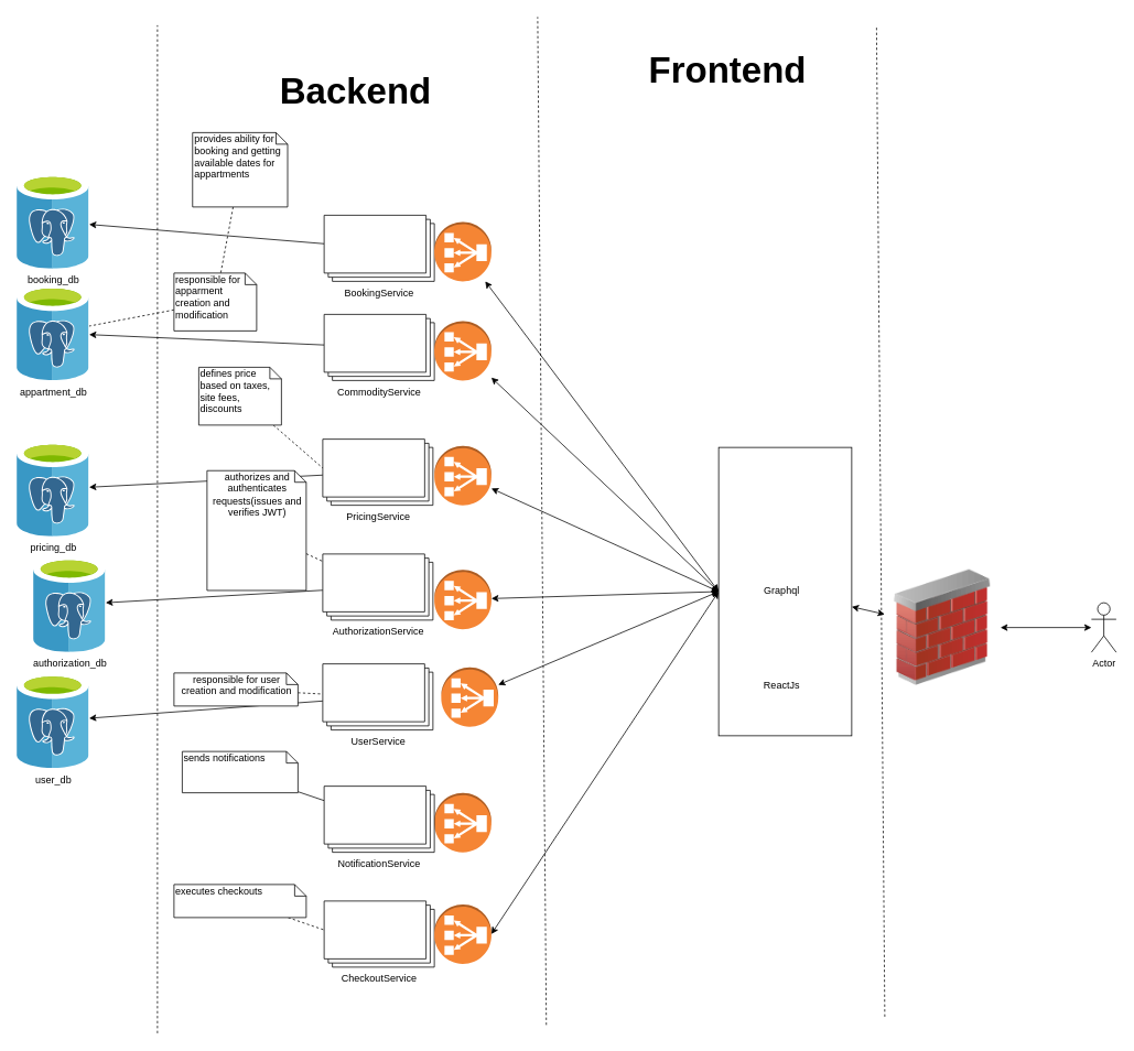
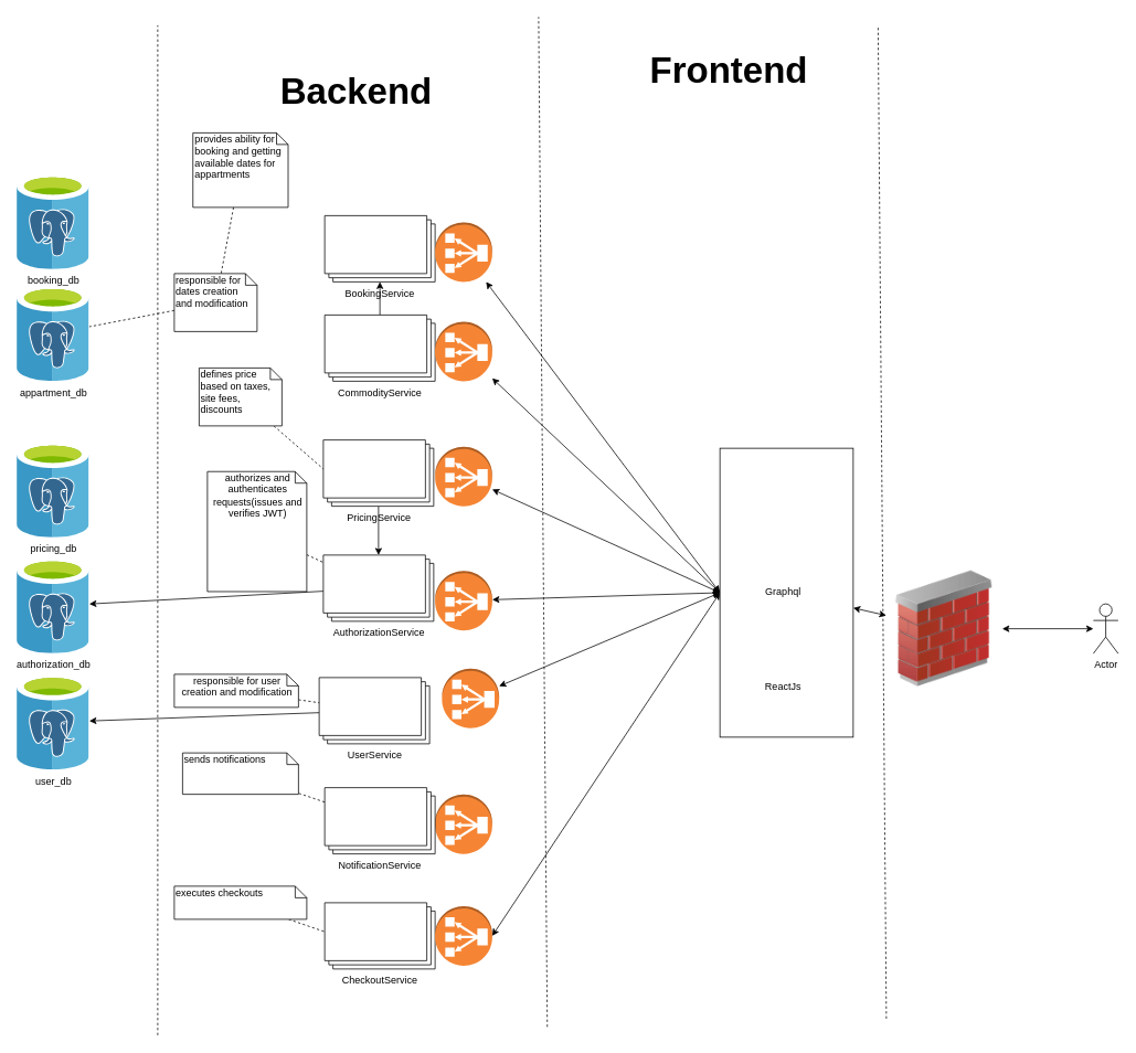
- <mxCell id="42" style="edgeStyle=none;rounded=0;orthogonalLoop=1;jettySize=auto;html=1;startArrow=none;startFill=0;endArrow=classic;endFill=1;" parent="1" source="43" target="53" edge="1"><mxGeometry relative="1" as="geometry" /></mxCell>
- <mxCell id="49" value="&lt;span style=&quot;text-align: center&quot;&gt;responsible for apparment creation and modification&lt;/span&gt;" style="shape=note;whiteSpace=wrap;html=1;size=14;verticalAlign=top;align=left;spacingTop=-6;" parent="1" vertex="1"><mxGeometry x="210" y="330" width="100" height="70" as="geometry" /></mxCell>
+ <mxCell id="49" value="&lt;span style=&quot;text-align: center&quot;&gt;responsible for dates creation and modification&lt;/span&gt;" style="shape=note;whiteSpace=wrap;html=1;size=14;verticalAlign=top;align=left;spacingTop=-6;" parent="1" vertex="1"><mxGeometry x="210" y="330" width="100" height="70" as="geometry" /></mxCell>
- <mxCell id="40" style="edgeStyle=none;rounded=0;orthogonalLoop=1;jettySize=auto;html=1;startArrow=none;startFill=0;endArrow=classic;endFill=1;" parent="1" source="41" target="52" edge="1"><mxGeometry relative="1" as="geometry" /></mxCell>
+ <mxCell id="40" style="edgeStyle=none;rounded=0;orthogonalLoop=1;jettySize=auto;html=1;startArrow=none;startFill=0;endArrow=classic;endFill=1;" parent="1" source="41" target="43" edge="1"><mxGeometry relative="1" as="geometry" /></mxCell>
- <mxCell id="9" style="edgeStyle=none;rounded=0;orthogonalLoop=1;jettySize=auto;html=1;startArrow=none;startFill=0;endArrow=classic;endFill=1;" parent="1" source="10" target="33" edge="1"><mxGeometry relative="1" as="geometry" /></mxCell>
+ <mxCell id="9" style="edgeStyle=none;rounded=0;orthogonalLoop=1;jettySize=auto;html=1;startArrow=none;startFill=0;endArrow=classic;endFill=1;" parent="1" source="10" target="12" edge="1"><mxGeometry relative="1" as="geometry" /></mxCell>
- <mxCell id="32" value="authorization_db" style="aspect=fixed;html=1;points=[];align=center;image;fontSize=12;image=img/lib/mscae/Azure_Database_for_PostgreSQL_servers.svg;" parent="1" vertex="1"><mxGeometry x="40" y="674" width="87.4" height="115" as="geometry" /></mxCell>
+ <mxCell id="32" value="authorization_db" style="aspect=fixed;html=1;points=[];align=center;image;fontSize=12;image=img/lib/mscae/Azure_Database_for_PostgreSQL_servers.svg;" parent="1" vertex="1"><mxGeometry x="20" y="674" width="87.4" height="115" as="geometry" /></mxCell>
- <mxCell id="45" value="UserService" style="verticalLabelPosition=bottom;verticalAlign=top;html=1;shape=mxgraph.basic.layered_rect;dx=10;outlineConnect=0;" parent="1" vertex="1"><mxGeometry x="390" y="803" width="133.33" height="80" as="geometry" /></mxCell>
+ <mxCell id="45" value="UserService" style="verticalLabelPosition=bottom;verticalAlign=top;html=1;shape=mxgraph.basic.layered_rect;dx=10;outlineConnect=0;" parent="1" vertex="1"><mxGeometry x="385" y="818" width="133.33" height="80" as="geometry" /></mxCell>
- <mxCell id="13" style="rounded=0;orthogonalLoop=1;jettySize=auto;html=1;startArrow=none;startFill=0;endArrow=none;endFill=0;dashed=0;" parent="1" source="14" target="19" edge="1"><mxGeometry relative="1" as="geometry" /></mxCell>
+ <mxCell id="13" style="rounded=0;orthogonalLoop=1;jettySize=auto;html=1;startArrow=none;startFill=0;endArrow=none;endFill=0;dashed=1;" parent="1" source="14" target="19" edge="1"><mxGeometry relative="1" as="geometry" /></mxCell>
